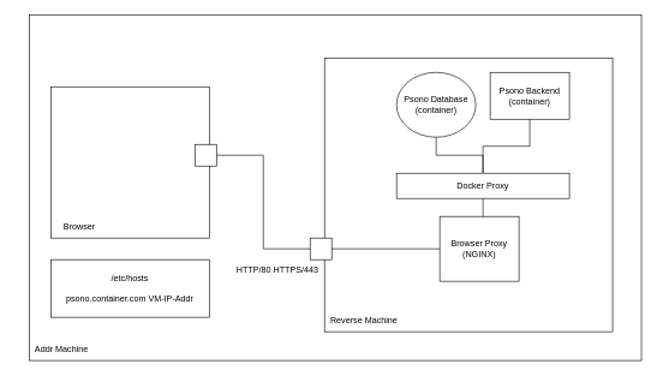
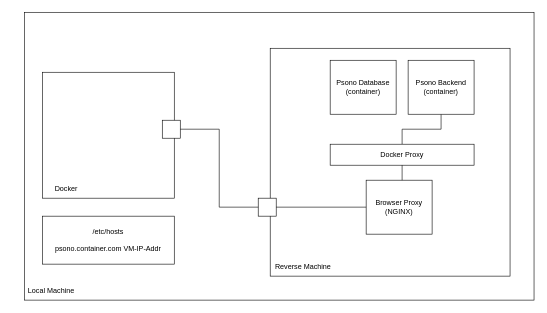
- <mxCell id="13" value="&lt;div&gt;Psono Backend&lt;/div&gt;&lt;div&gt;(container)&lt;br&gt;&lt;/div&gt;" style="rounded=0;whiteSpace=wrap;html=1;" vertex="1" parent="1"><mxGeometry x="680" y="100" width="110" height="65" as="geometry" /></mxCell>
+ <mxCell id="13" value="&lt;div&gt;Psono Backend&lt;/div&gt;&lt;div&gt;(container)&lt;br&gt;&lt;/div&gt;" style="rounded=0;whiteSpace=wrap;html=1;" vertex="1" parent="1"><mxGeometry x="680" y="100" width="110" height="90" as="geometry" /></mxCell>
- <mxCell id="11" value="&lt;div&gt;Psono Database&lt;/div&gt;&lt;div&gt;(container)&lt;br&gt;&lt;/div&gt;" style="ellipse;whiteSpace=wrap;html=1;" vertex="1" parent="1"><mxGeometry x="550" y="100" width="110" height="90" as="geometry" /></mxCell>
+ <mxCell id="11" value="&lt;div&gt;Psono Database&lt;/div&gt;&lt;div&gt;(container)&lt;br&gt;&lt;/div&gt;" style="rounded=0;whiteSpace=wrap;html=1;" vertex="1" parent="1"><mxGeometry x="550" y="100" width="110" height="90" as="geometry" /></mxCell>
- <mxCell id="10" style="edgeStyle=orthogonalEdgeStyle;rounded=0;orthogonalLoop=1;jettySize=auto;html=1;endArrow=none;endFill=0;" edge="1" parent="1" source="11" target="14"><mxGeometry relative="1" as="geometry" /></mxCell>
- <mxCell id="4" value="Browser" style="text;html=1;strokeColor=none;fillColor=none;align=center;verticalAlign=middle;whiteSpace=wrap;rounded=0;" vertex="1" parent="1"><mxGeometry x="60" y="300" width="100" height="30" as="geometry" /></mxCell>
+ <mxCell id="4" value="Docker" style="text;html=1;strokeColor=none;fillColor=none;align=center;verticalAlign=middle;whiteSpace=wrap;rounded=0;" vertex="1" parent="1"><mxGeometry x="60" y="300" width="100" height="30" as="geometry" /></mxCell>
- <mxCell id="18" value="HTTP/80 HTTPS/443" style="text;html=1;strokeColor=none;fillColor=none;align=center;verticalAlign=middle;whiteSpace=wrap;rounded=0;" vertex="1" parent="1"><mxGeometry x="320" y="360" width="130" height="30" as="geometry" /></mxCell>
- <mxCell id="8" value="Addr Machine" style="text;html=1;strokeColor=none;fillColor=none;align=center;verticalAlign=middle;whiteSpace=wrap;rounded=0;" vertex="1" parent="1"><mxGeometry x="20" y="470" width="130" height="30" as="geometry" /></mxCell>
+ <mxCell id="8" value="Local Machine" style="text;html=1;strokeColor=none;fillColor=none;align=center;verticalAlign=middle;whiteSpace=wrap;rounded=0;" vertex="1" parent="1"><mxGeometry x="20" y="470" width="130" height="30" as="geometry" /></mxCell>
